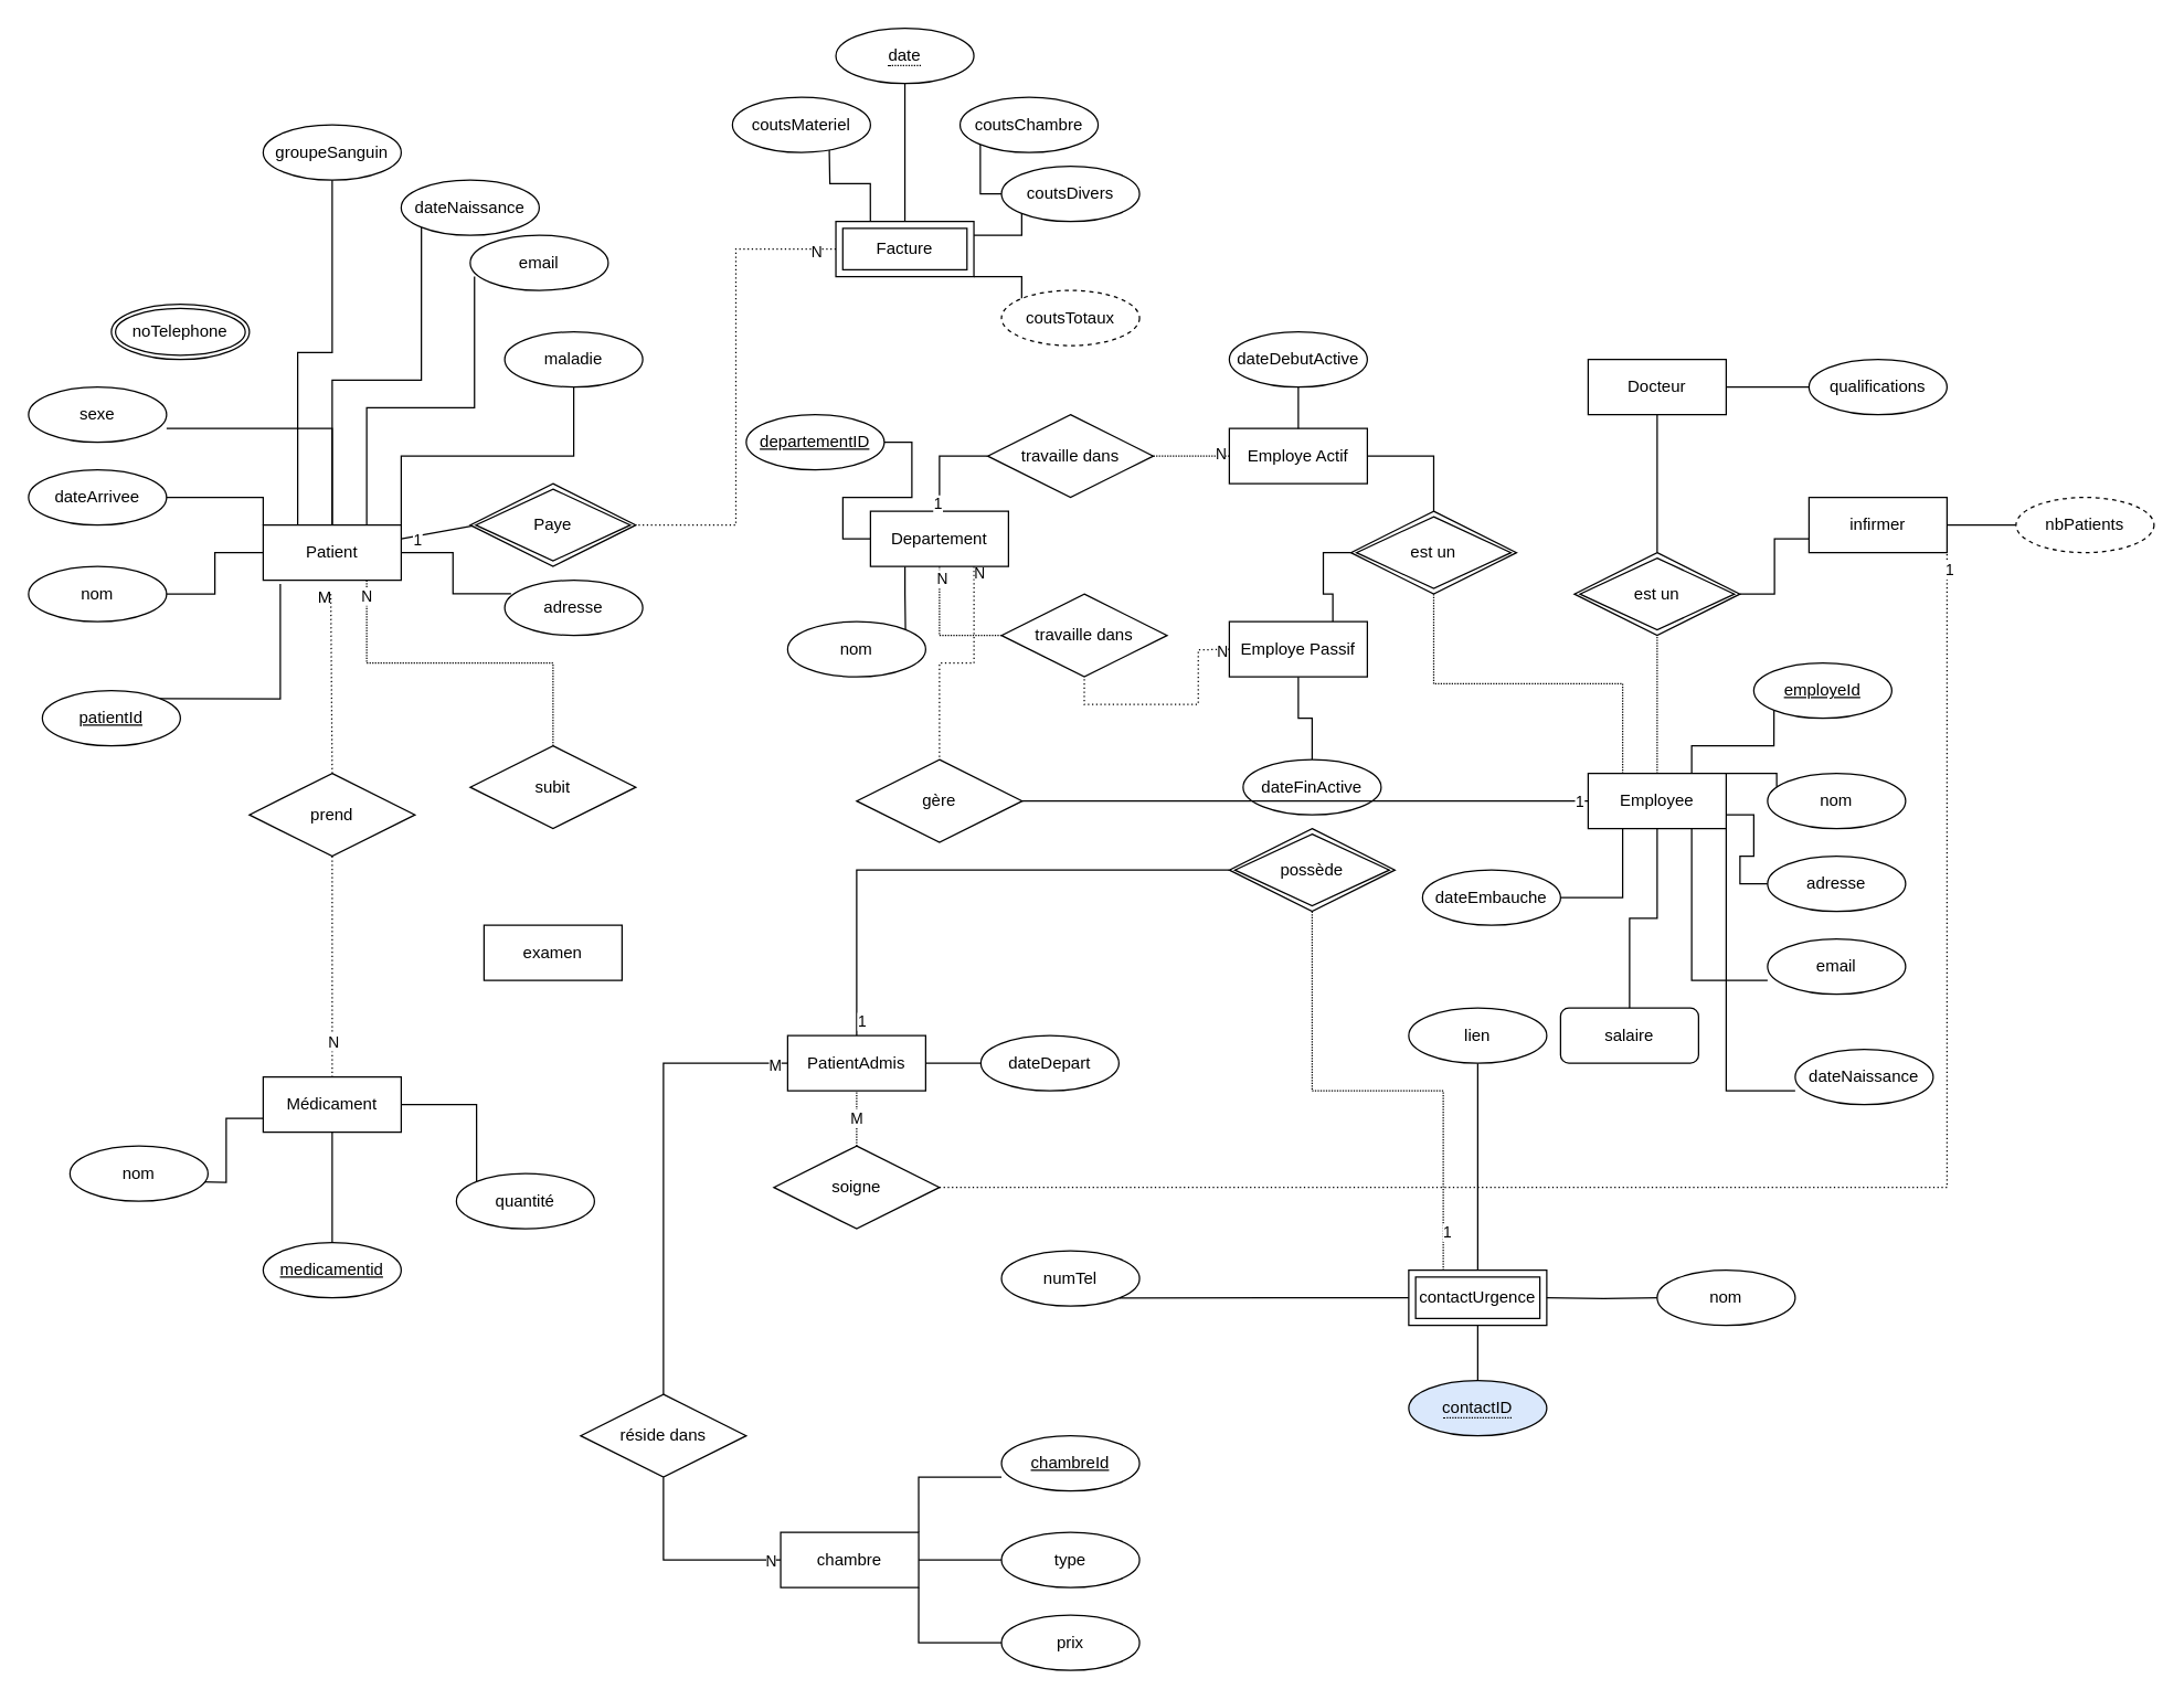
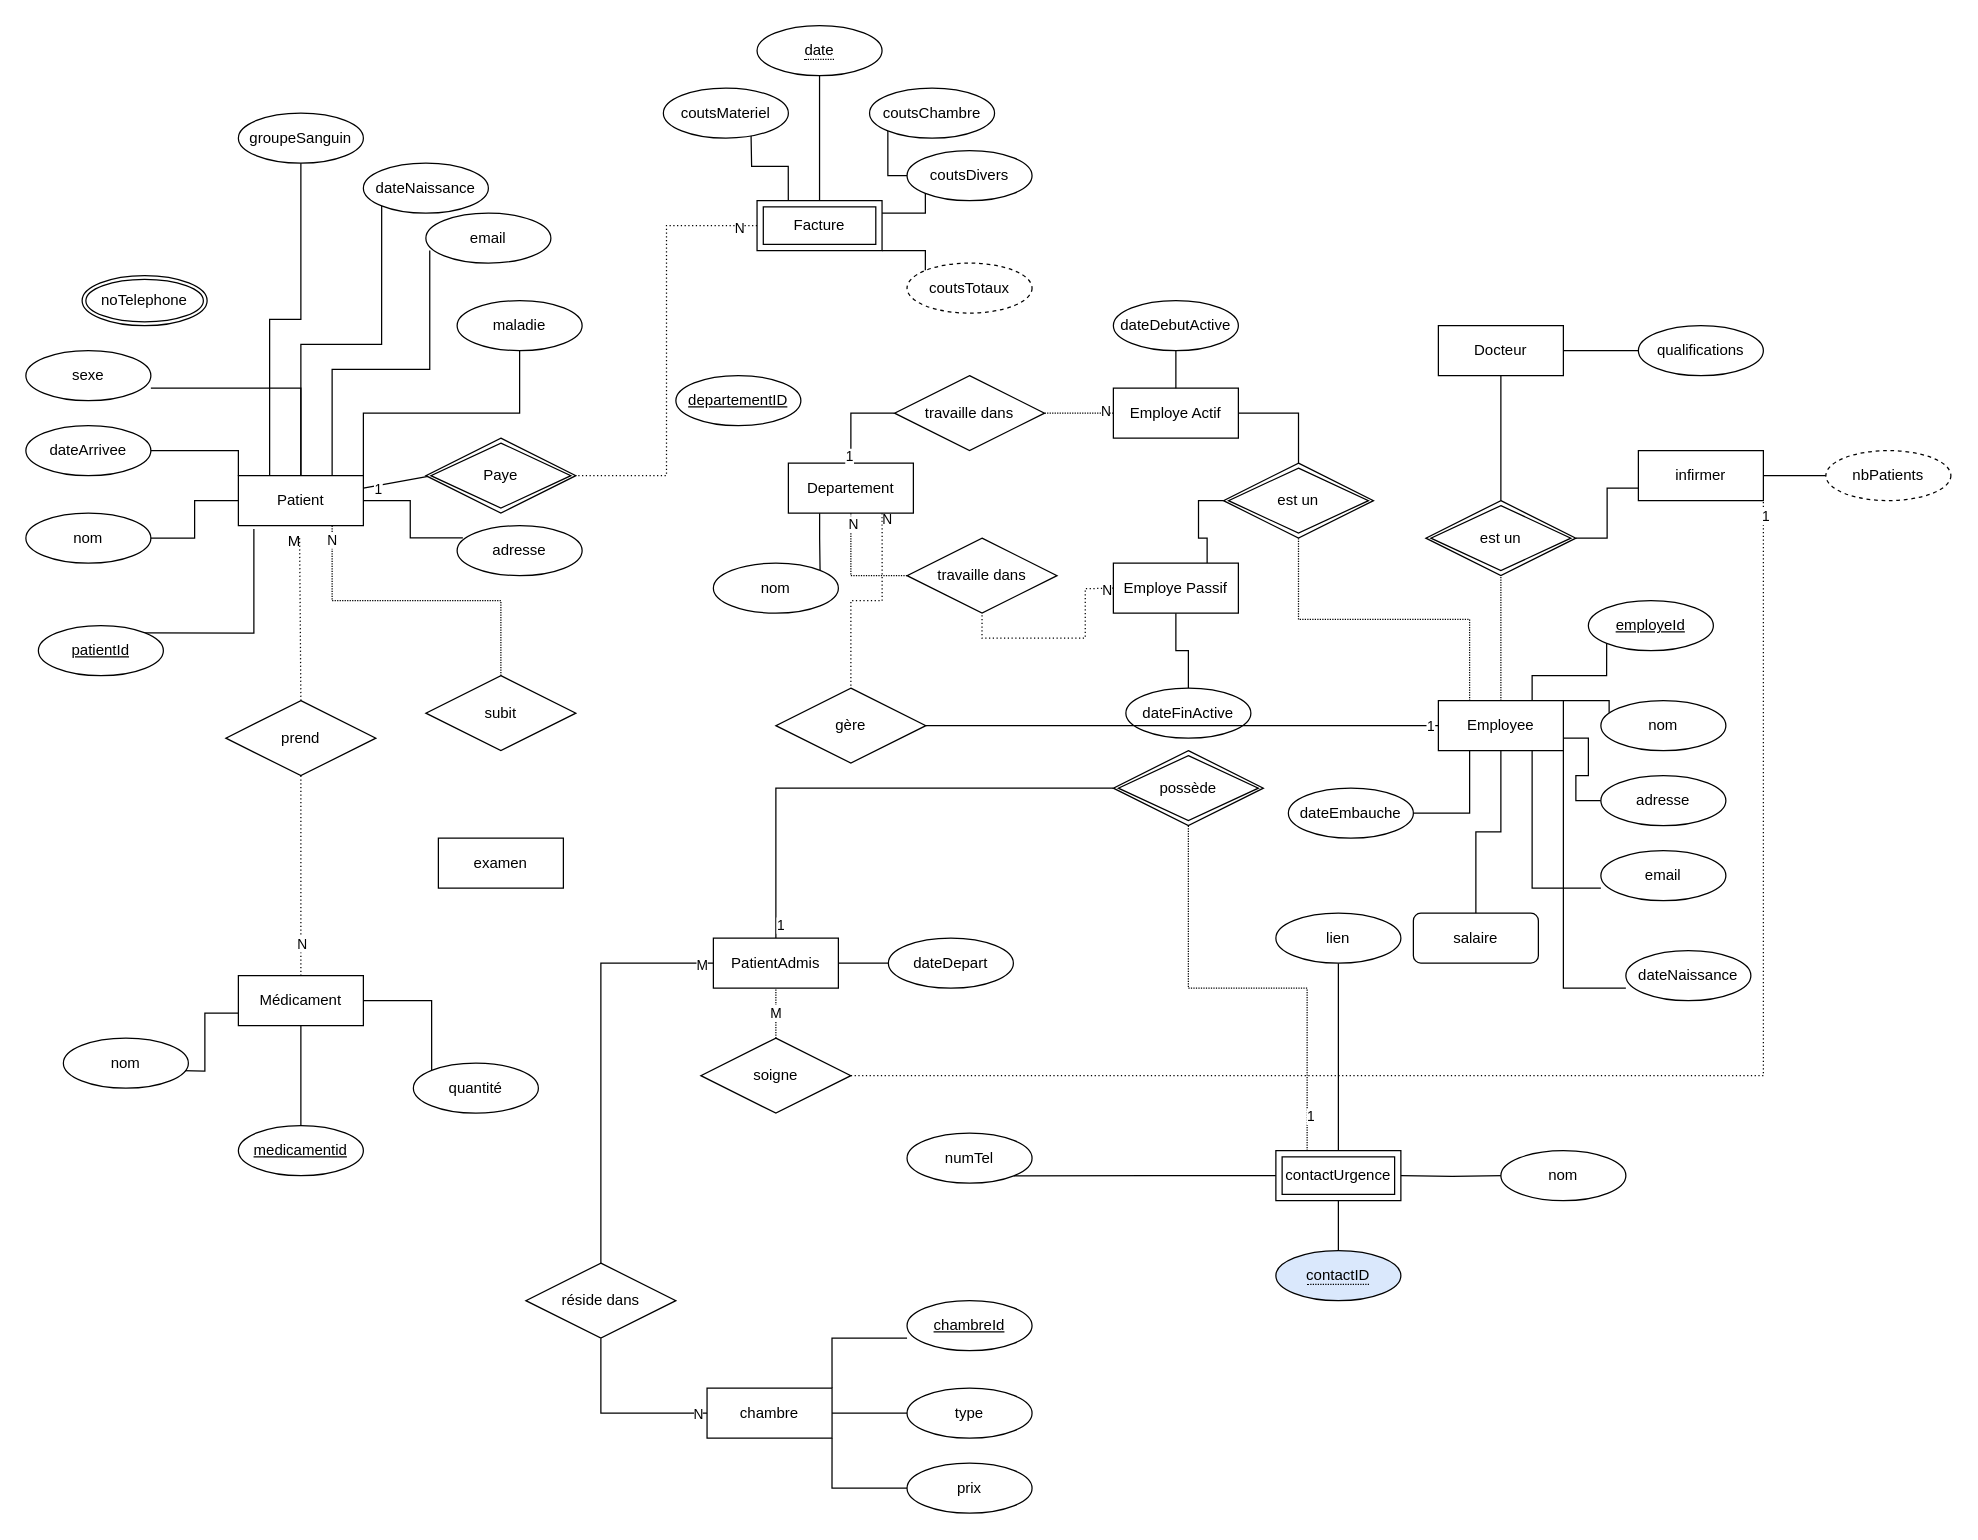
- <mxCell id="2" value="noTelephone" style="ellipse;shape=doubleEllipse;margin=3;whiteSpace=wrap;html=1;align=center;" vertex="1" parent="1"><mxGeometry x="80" y="220" width="100" height="40" as="geometry" /></mxCell>
+ <mxCell id="2" value="noTelephone" style="ellipse;shape=doubleEllipse;margin=3;whiteSpace=wrap;html=1;align=center;" vertex="1" parent="1"><mxGeometry x="65" y="220" width="100" height="40" as="geometry" /></mxCell>
- <mxCell id="125" style="edgeStyle=orthogonalEdgeStyle;rounded=0;orthogonalLoop=1;jettySize=auto;html=1;exitX=1;exitY=0.5;exitDx=0;exitDy=0;entryX=0;entryY=0.5;entryDx=0;entryDy=0;endArrow=none;endFill=0;" edge="1" parent="1" source="126" target="120"><mxGeometry relative="1" as="geometry" /></mxCell>
